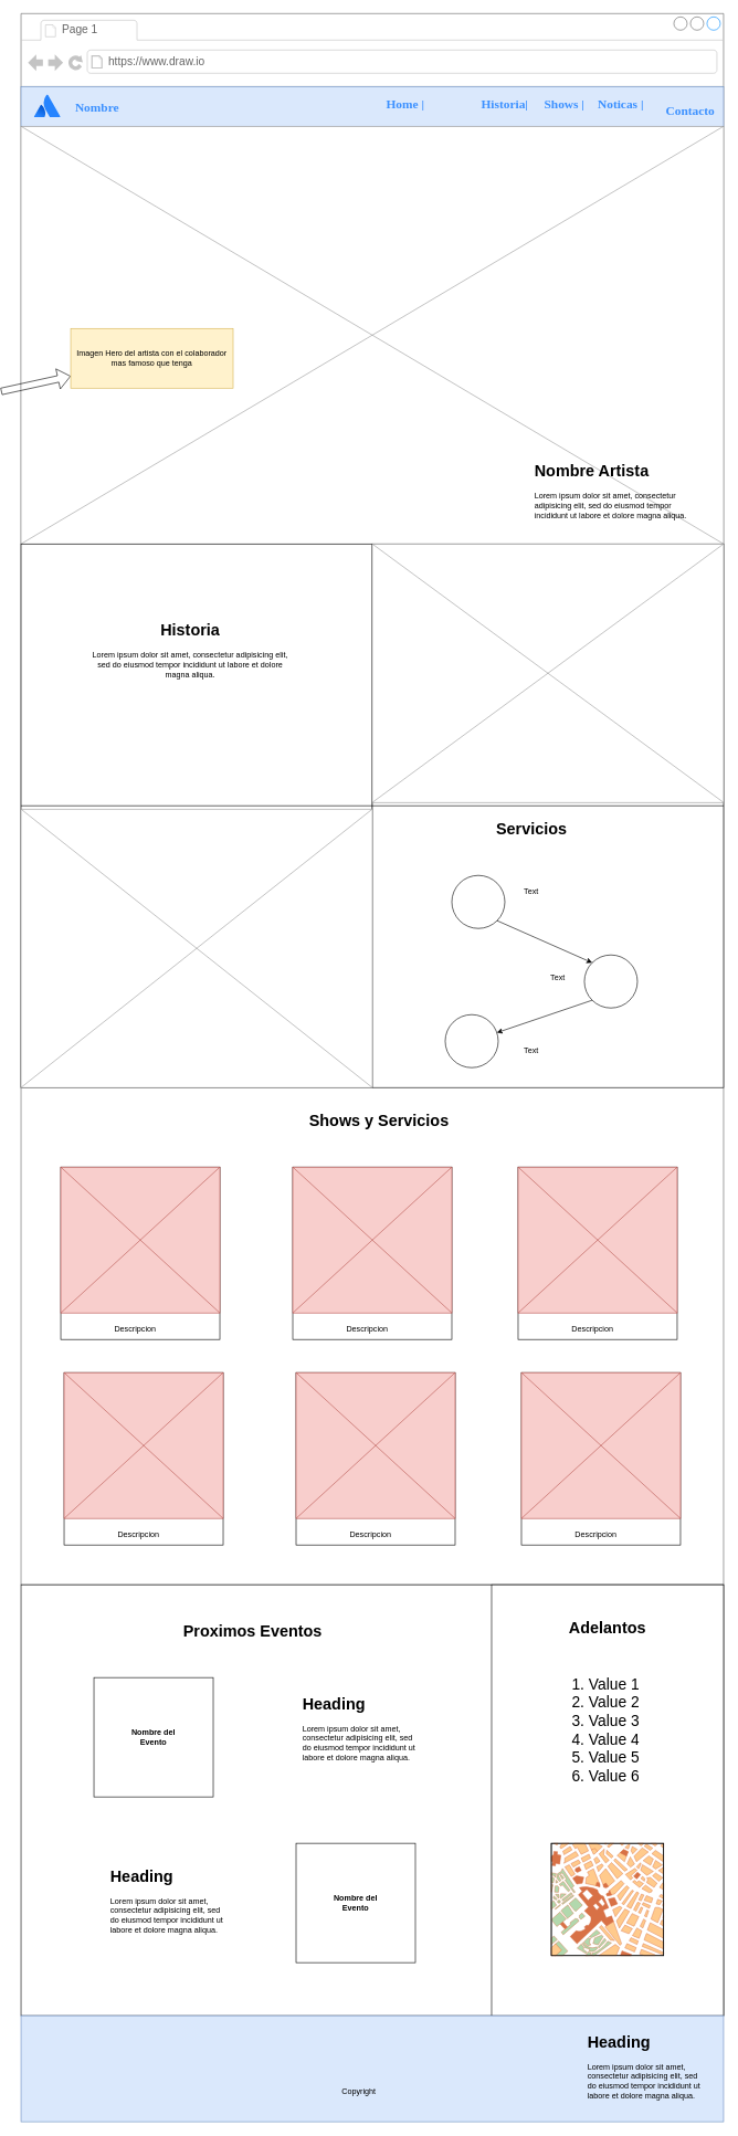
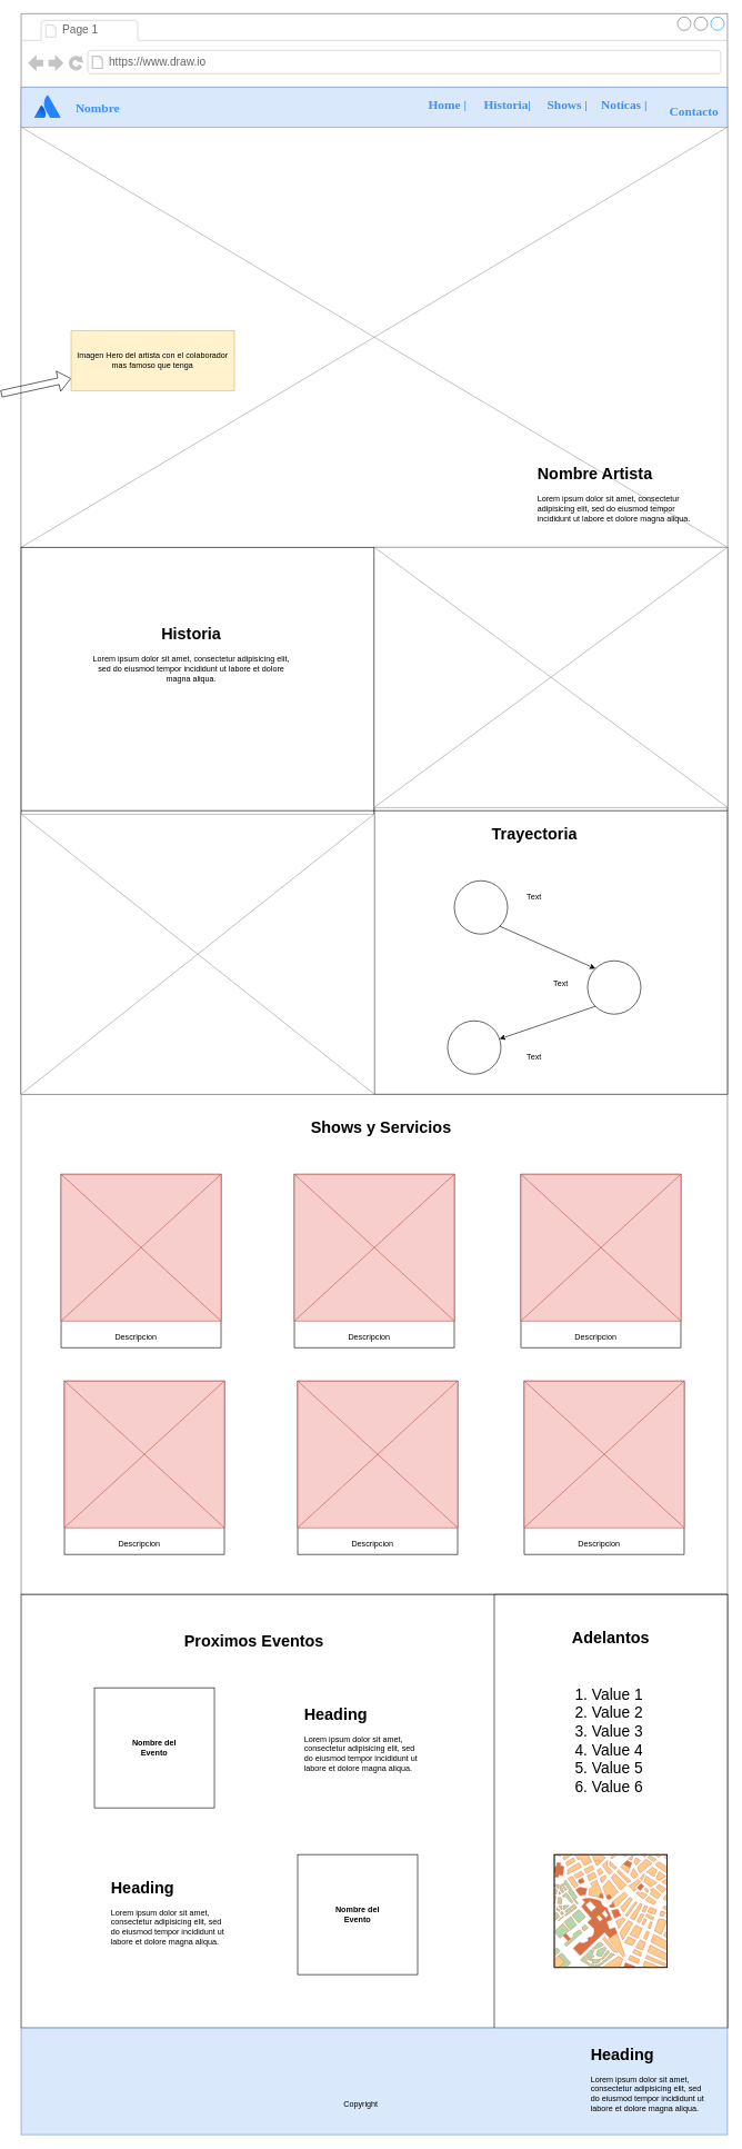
- <mxCell id="7" value="Home |" style="text;html=1;align=center;verticalAlign=middle;whiteSpace=wrap;rounded=0;fontStyle=1;fontFamily=Georgia;fontColor=#3B90FF;fontSize=19;" parent="2" vertex="1"><mxGeometry x="540" y="122.5" width="80" height="30" as="geometry" /></mxCell>
+ <mxCell id="7" value="Home |" style="text;html=1;align=center;verticalAlign=middle;whiteSpace=wrap;rounded=0;fontStyle=1;fontFamily=Georgia;fontColor=#3B90FF;fontSize=19;" parent="2" vertex="1"><mxGeometry x="600" y="122.5" width="80" height="30" as="geometry" /></mxCell>
- <mxCell id="31" value="&lt;h1&gt;Servicios&lt;/h1&gt;" style="text;html=1;strokeColor=none;fillColor=none;spacing=5;spacingTop=-20;whiteSpace=wrap;overflow=hidden;rounded=0;align=center;" parent="2" vertex="1"><mxGeometry x="612.5" y="1210" width="315" height="50" as="geometry" /></mxCell>
+ <mxCell id="31" value="&lt;h1&gt;Trayectoria&lt;/h1&gt;" style="text;html=1;strokeColor=none;fillColor=none;spacing=5;spacingTop=-20;whiteSpace=wrap;overflow=hidden;rounded=0;align=center;" parent="2" vertex="1"><mxGeometry x="612.5" y="1210" width="315" height="50" as="geometry" /></mxCell>
